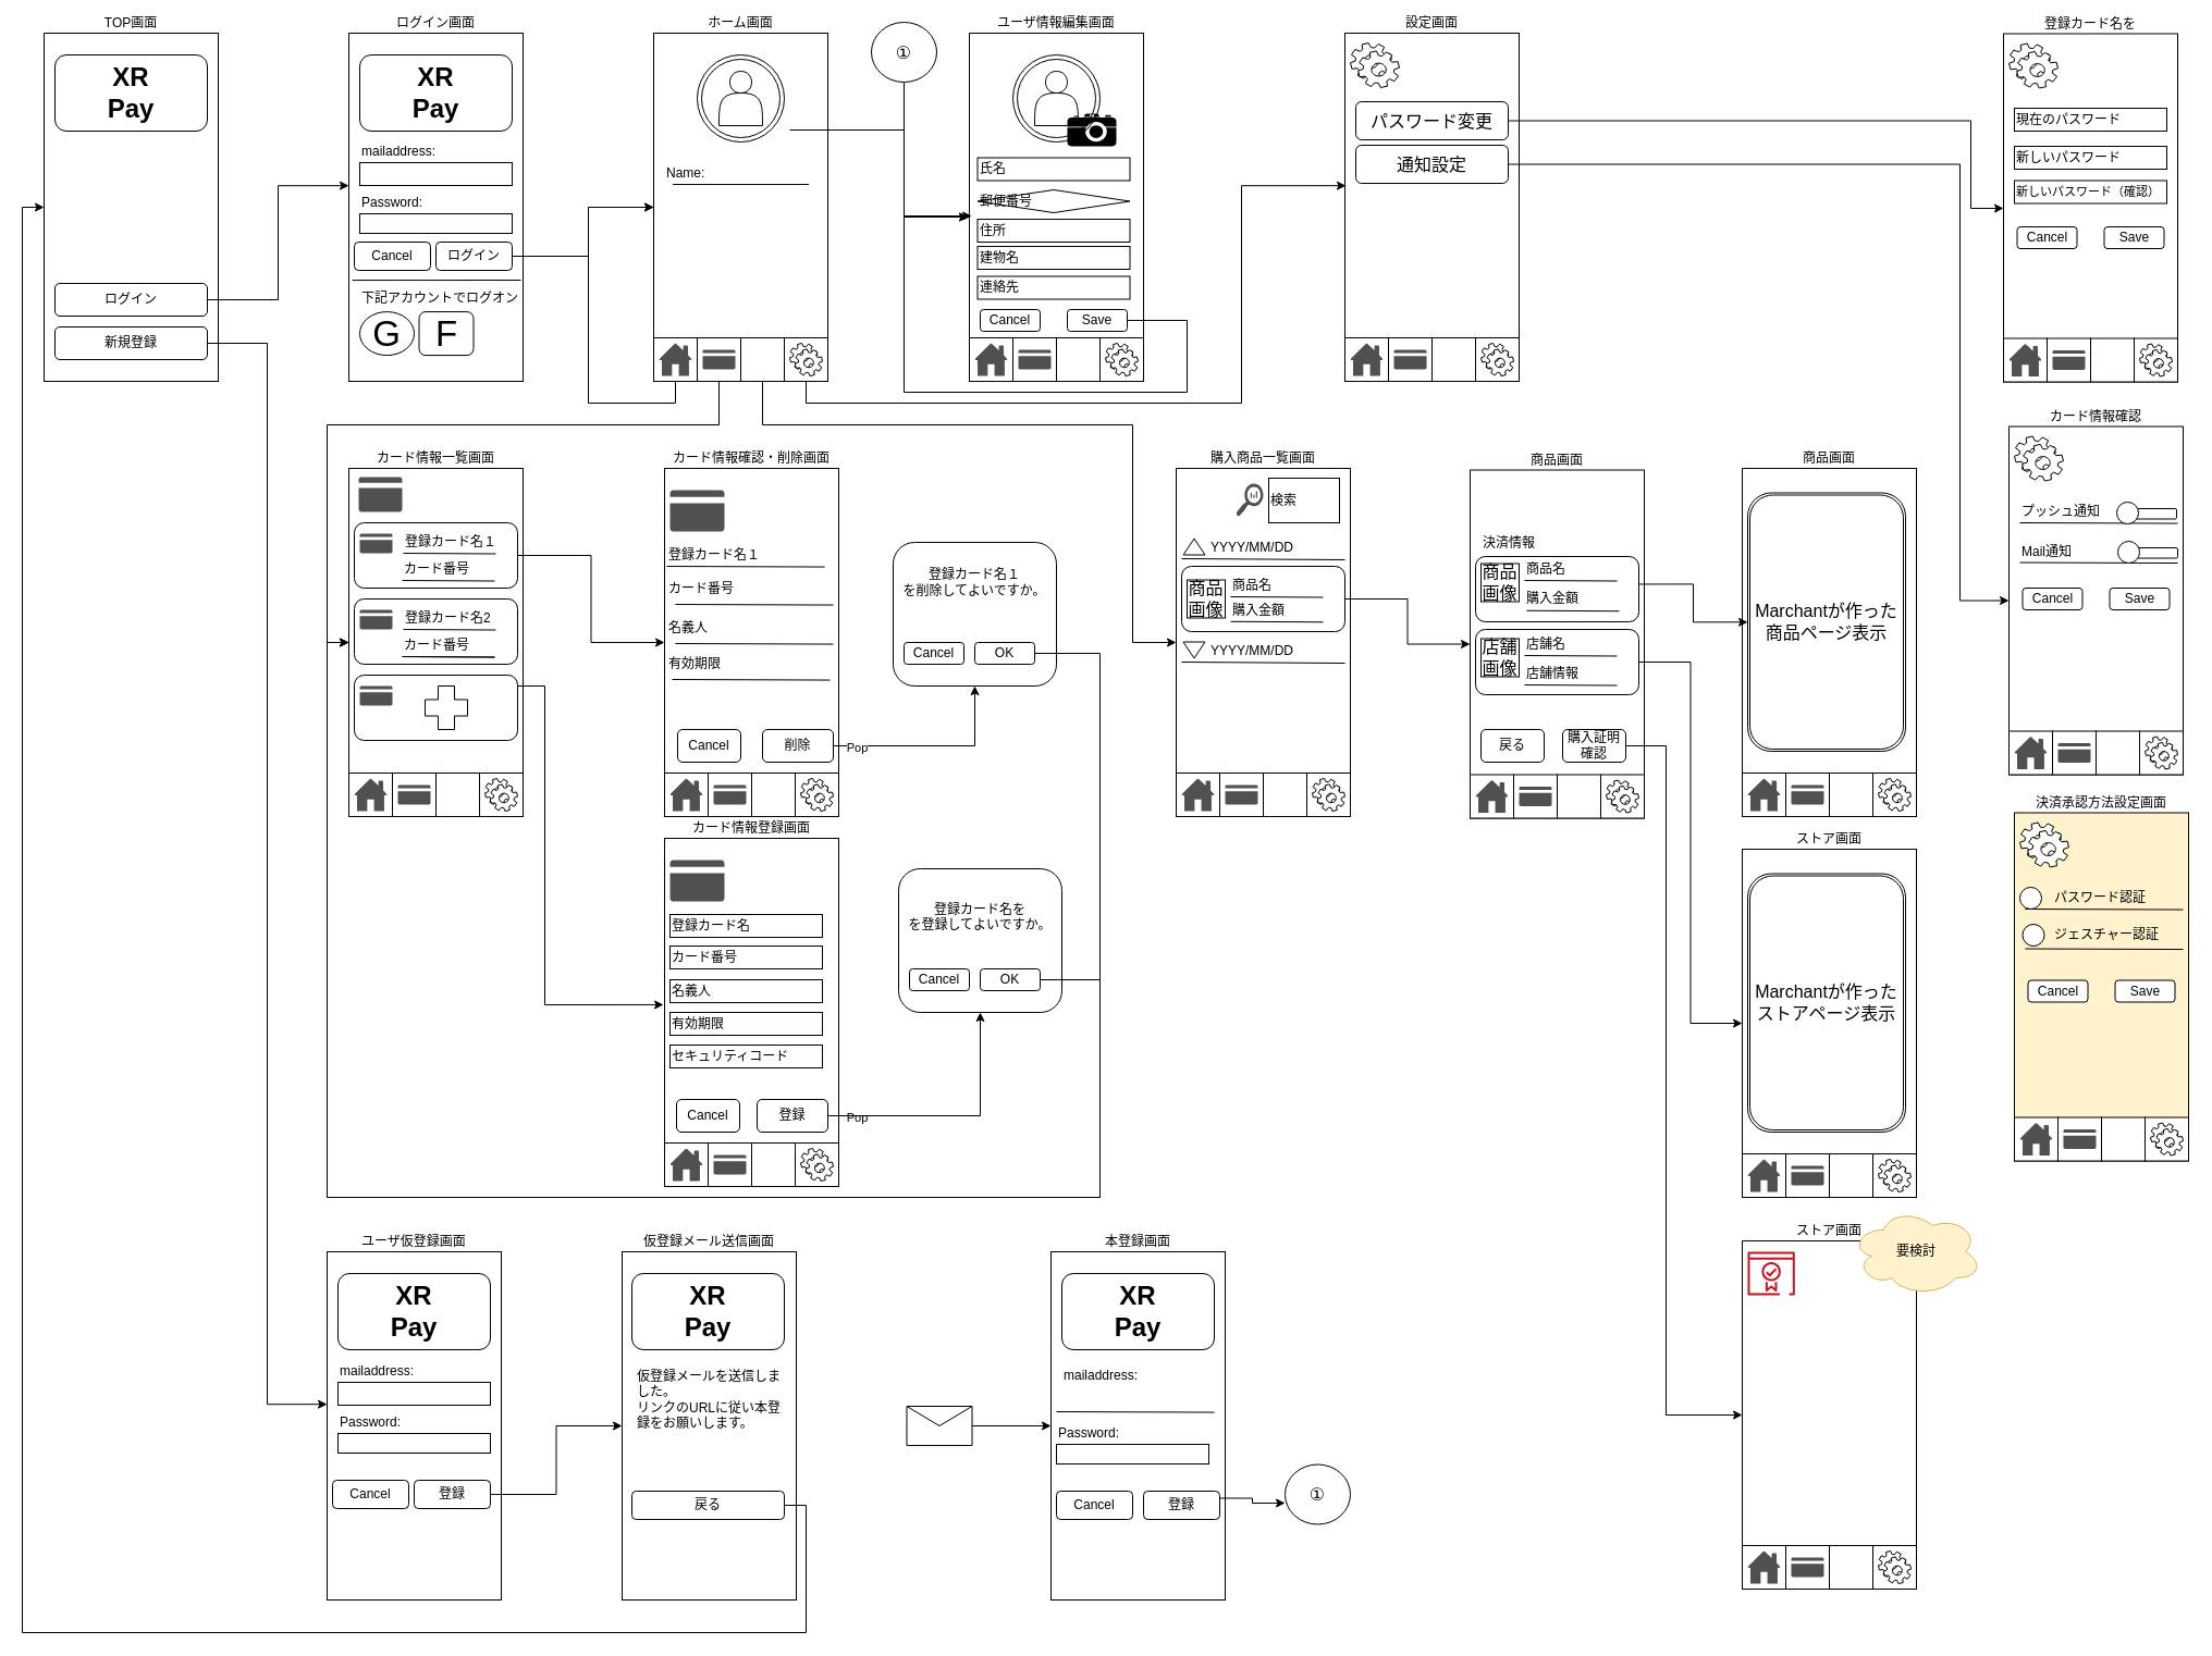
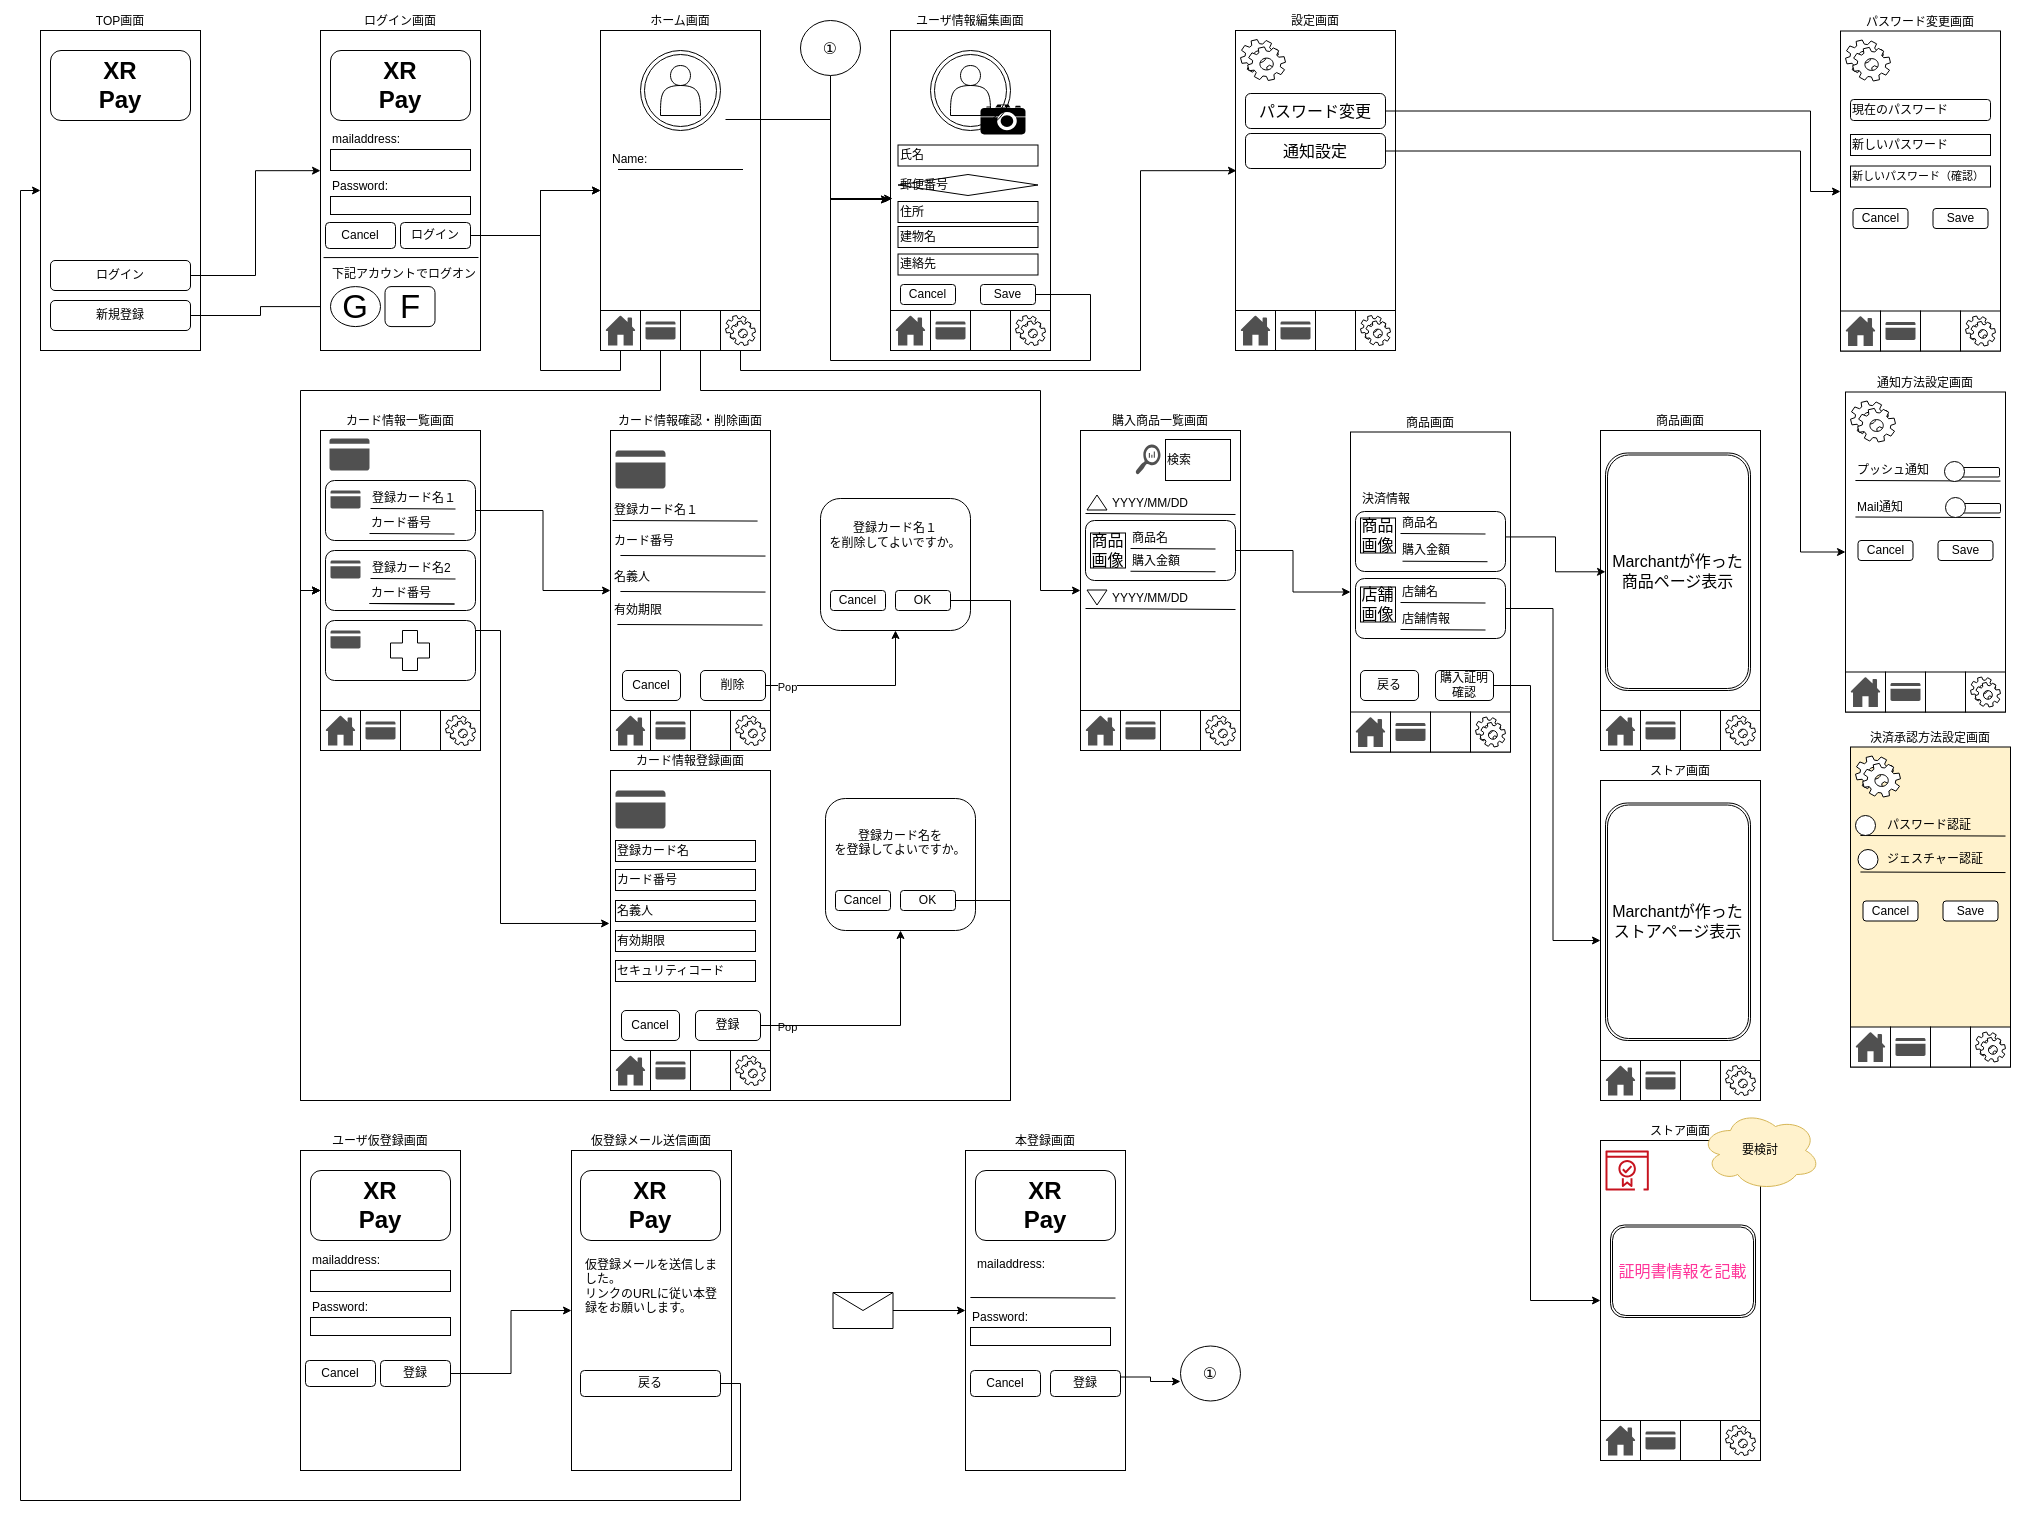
- <mxCell id="264" value="登録カード名を" style="rounded=0;whiteSpace=wrap;html=1;labelPosition=center;verticalLabelPosition=top;align=center;verticalAlign=bottom;" parent="1" vertex="1"><mxGeometry x="1840" y="30.5" width="160" height="320" as="geometry" /></mxCell>
+ <mxCell id="264" value="パスワード変更画面" style="rounded=0;whiteSpace=wrap;html=1;labelPosition=center;verticalLabelPosition=top;align=center;verticalAlign=bottom;" parent="1" vertex="1"><mxGeometry x="1840" y="30.5" width="160" height="320" as="geometry" /></mxCell>
- <mxCell id="274" value="現在のパスワード" style="rounded=0;whiteSpace=wrap;html=1;align=left;" parent="1" vertex="1"><mxGeometry x="1850" y="99" width="140" height="21" as="geometry" /></mxCell>
+ <mxCell id="274" value="現在のパスワード" style="whiteSpace=wrap;html=1;align=left;rounded=1;" parent="1" vertex="1"><mxGeometry x="1850" y="99" width="140" height="21" as="geometry" /></mxCell>
- <mxCell id="279" value="カード情報確認" style="rounded=0;whiteSpace=wrap;html=1;labelPosition=center;verticalLabelPosition=top;align=center;verticalAlign=bottom;" parent="1" vertex="1"><mxGeometry x="1845" y="391.5" width="160" height="320" as="geometry" /></mxCell>
+ <mxCell id="279" value="通知方法設定画面" style="rounded=0;whiteSpace=wrap;html=1;labelPosition=center;verticalLabelPosition=top;align=center;verticalAlign=bottom;" parent="1" vertex="1"><mxGeometry x="1845" y="391.5" width="160" height="320" as="geometry" /></mxCell>
- <mxCell id="5" style="edgeStyle=orthogonalEdgeStyle;rounded=0;orthogonalLoop=1;jettySize=auto;html=1;exitX=1;exitY=0.5;exitDx=0;exitDy=0;entryX=0;entryY=0.438;entryDx=0;entryDy=0;entryPerimeter=0;fontSize=16;" parent="1" source="6" target="174" edge="1"><mxGeometry relative="1" as="geometry" /></mxCell>
+ <mxCell id="5" style="edgeStyle=orthogonalEdgeStyle;rounded=0;orthogonalLoop=1;jettySize=auto;html=1;exitX=1;exitY=0.5;exitDx=0;exitDy=0;fontSize=16;" parent="1" source="6" target="121" edge="1"><mxGeometry relative="1" as="geometry" /></mxCell>
+ <mxCell id="255" value="証明書情報を記載" style="shape=ext;double=1;rounded=1;whiteSpace=wrap;html=1;fontSize=16;align=center;fontColor=#FF3399;" parent="1" vertex="1"><mxGeometry x="1610" y="1224.5" width="145" height="92.5" as="geometry" /></mxCell>
